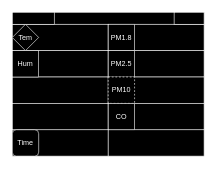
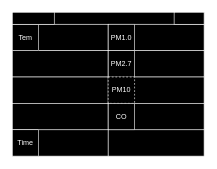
- <mxCell id="9" value="Tem" style="rhombus;whiteSpace=wrap;html=1;fillColor=#000000;strokeColor=#FFFFFF;fontColor=#FFFFFF;" vertex="1" parent="1"><mxGeometry x="20" y="40" width="44" height="44" as="geometry" /></mxCell>
+ <mxCell id="9" value="Tem" style="rounded=0;whiteSpace=wrap;html=1;fillColor=#000000;strokeColor=#FFFFFF;fontColor=#FFFFFF;" vertex="1" parent="1"><mxGeometry x="20" y="40" width="44" height="44" as="geometry" /></mxCell>
- <mxCell id="17" value="PM1.8" style="rounded=0;whiteSpace=wrap;html=1;fillColor=#000000;strokeColor=#FFFFFF;fontColor=#FFFFFF;" vertex="1" parent="1"><mxGeometry x="180" y="40" width="44" height="44" as="geometry" /></mxCell>
+ <mxCell id="17" value="PM1.0" style="rounded=0;whiteSpace=wrap;html=1;fillColor=#000000;strokeColor=#FFFFFF;fontColor=#FFFFFF;" vertex="1" parent="1"><mxGeometry x="180" y="40" width="44" height="44" as="geometry" /></mxCell>
- <mxCell id="10" value="Hum" style="rounded=0;whiteSpace=wrap;html=1;fillColor=#000000;strokeColor=#FFFFFF;fontColor=#FFFFFF;" vertex="1" parent="1"><mxGeometry x="20" y="84" width="44" height="44" as="geometry" /></mxCell>
- <mxCell id="18" value="PM2.5" style="rounded=0;whiteSpace=wrap;html=1;fillColor=#000000;strokeColor=#FFFFFF;fontColor=#FFFFFF;" vertex="1" parent="1"><mxGeometry x="180" y="84" width="44" height="44" as="geometry" /></mxCell>
+ <mxCell id="18" value="PM2.7" style="rounded=0;whiteSpace=wrap;html=1;fillColor=#000000;strokeColor=#FFFFFF;fontColor=#FFFFFF;" vertex="1" parent="1"><mxGeometry x="180" y="84" width="44" height="44" as="geometry" /></mxCell>
- <mxCell id="11" value="Time" style="whiteSpace=wrap;html=1;fillColor=#000000;strokeColor=#FFFFFF;fontColor=#FFFFFF;rounded=1;" vertex="1" parent="1"><mxGeometry x="20" y="216" width="44" height="44" as="geometry" /></mxCell>
+ <mxCell id="11" value="Time" style="rounded=0;whiteSpace=wrap;html=1;fillColor=#000000;strokeColor=#FFFFFF;fontColor=#FFFFFF;" vertex="1" parent="1"><mxGeometry x="20" y="216" width="44" height="44" as="geometry" /></mxCell>
